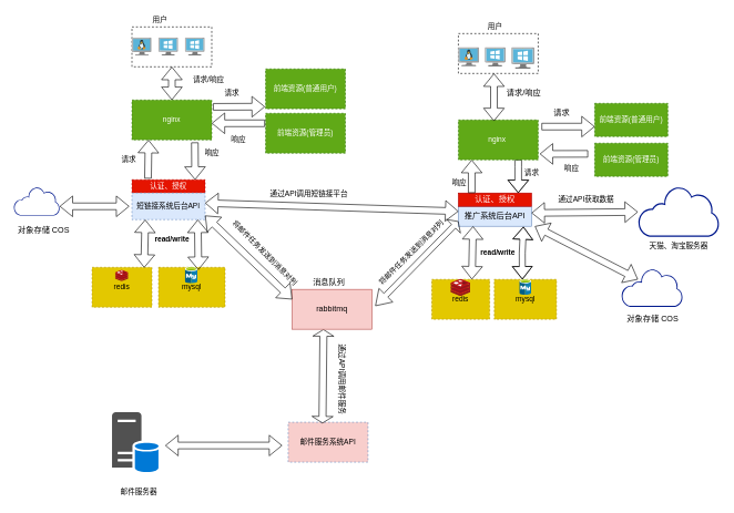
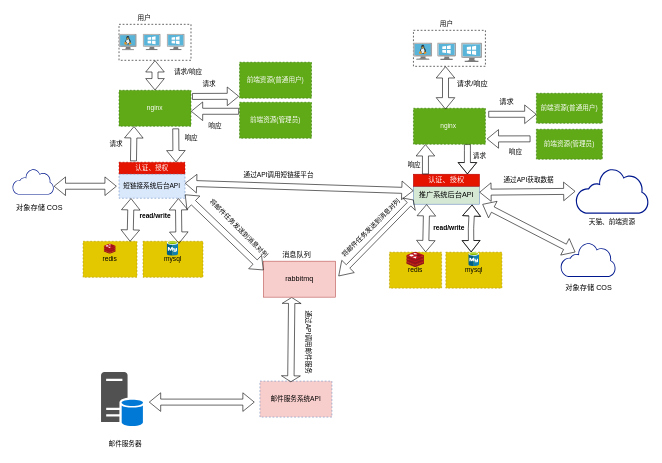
- <mxCell id="2" value="推广系统后台API" style="rounded=0;whiteSpace=wrap;html=1;fillColor=#dae8fc;strokeColor=#6c8ebf;" parent="1" vertex="1"><mxGeometry x="689" y="310" width="110" height="30" as="geometry" /></mxCell>
+ <mxCell id="2" value="推广系统后台API" style="rounded=0;whiteSpace=wrap;html=1;fillColor=#d5e8d4;strokeColor=#6c8ebf;" parent="1" vertex="1"><mxGeometry x="689" y="310" width="110" height="30" as="geometry" /></mxCell>
- <mxCell id="14" value="天猫、淘宝服务器" style="sketch=0;aspect=fixed;pointerEvents=1;shadow=0;dashed=0;html=1;strokeColor=none;labelPosition=center;verticalLabelPosition=bottom;verticalAlign=top;align=center;fillColor=#00188D;shape=mxgraph.mscae.enterprise.internet_hollow;fontFamily=Helvetica;fontSize=11;fontColor=default;" parent="1" vertex="1"><mxGeometry x="959" y="280" width="122.26" height="75.8" as="geometry" /></mxCell>
+ <mxCell id="14" value="天猫、前端资源" style="sketch=0;aspect=fixed;pointerEvents=1;shadow=0;dashed=0;html=1;strokeColor=none;labelPosition=center;verticalLabelPosition=bottom;verticalAlign=top;align=center;fillColor=#00188D;shape=mxgraph.mscae.enterprise.internet_hollow;fontFamily=Helvetica;fontSize=11;fontColor=default;" parent="1" vertex="1"><mxGeometry x="959" y="280" width="122.26" height="75.8" as="geometry" /></mxCell>
